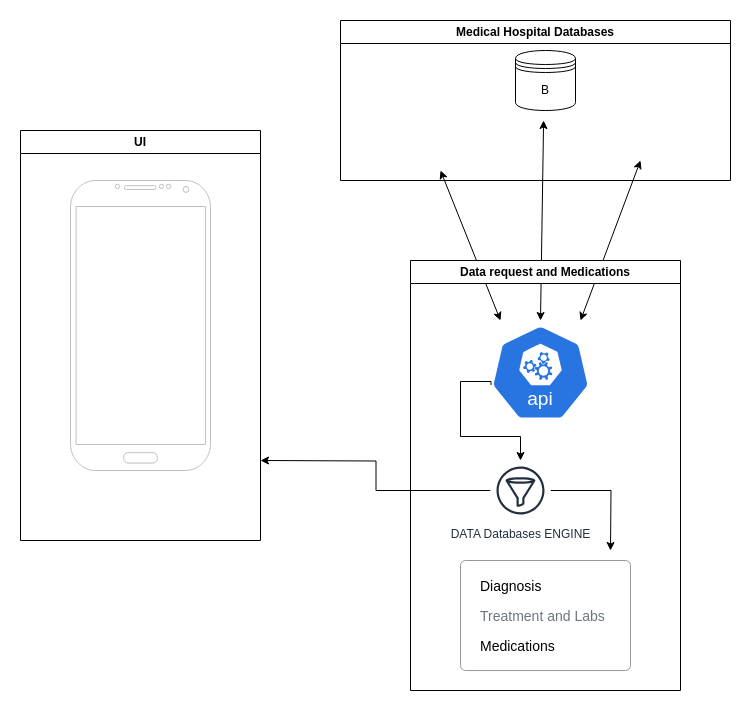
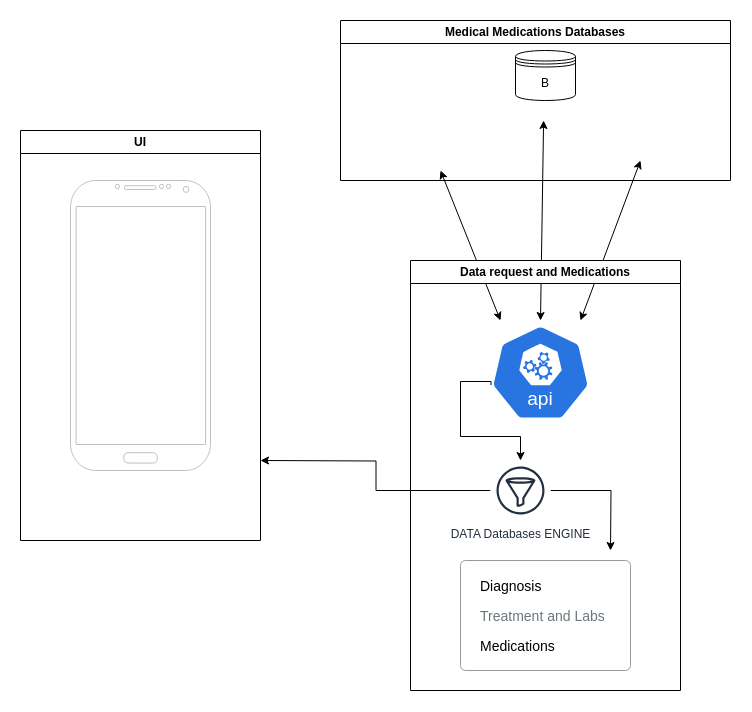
- <mxCell id="4" value="Medical Hospital Databases" style="swimlane;whiteSpace=wrap;html=1;" vertex="1" parent="1"><mxGeometry x="340" y="20" width="390" height="160" as="geometry" /></mxCell>
+ <mxCell id="4" value="Medical Medications Databases" style="swimlane;whiteSpace=wrap;html=1;" vertex="1" parent="1"><mxGeometry x="340" y="20" width="390" height="160" as="geometry" /></mxCell>
- <mxCell id="7" value="B" style="shape=datastore;whiteSpace=wrap;html=1;" vertex="1" parent="4"><mxGeometry x="175" y="30" width="60" height="60" as="geometry" /></mxCell>
+ <mxCell id="7" value="B" style="shape=datastore;whiteSpace=wrap;html=1;" vertex="1" parent="4"><mxGeometry x="175" y="30" width="60" height="50" as="geometry" /></mxCell>
